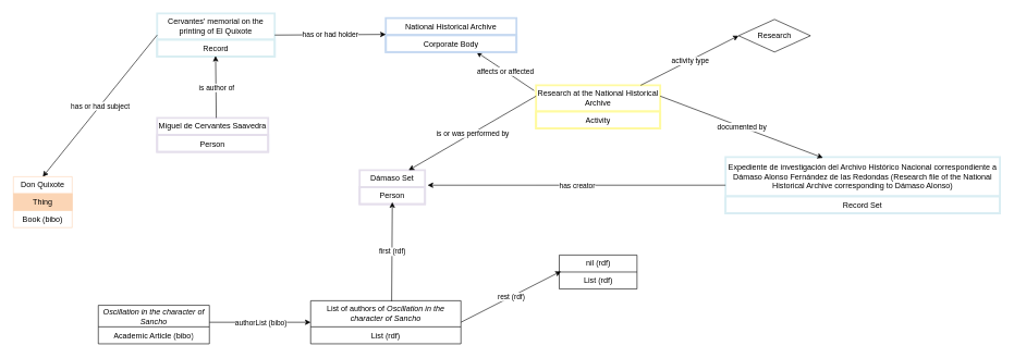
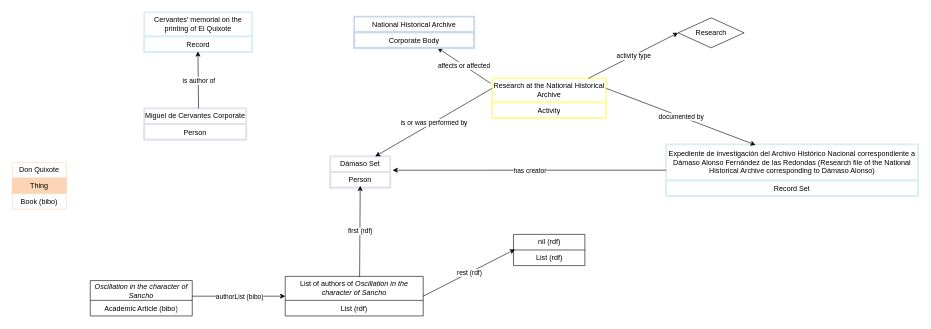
- <mxCell id="22" value="" style="endArrow=classic;html=1;rounded=0;exitX=1;exitY=0.5;exitDx=0;exitDy=0;entryX=0;entryY=-0.038;entryDx=0;entryDy=0;entryPerimeter=0;" parent="1" source="20" target="19" edge="1"><mxGeometry relative="1" as="geometry"><mxPoint x="440" y="52" as="sourcePoint" /><mxPoint x="635" y="-61" as="targetPoint" /></mxGeometry></mxCell>
- <mxCell id="23" value="has or had holder" style="edgeLabel;resizable=0;html=1;;align=center;verticalAlign=middle;" parent="22" connectable="0" vertex="1"><mxGeometry relative="1" as="geometry" /></mxCell>
- <mxCell id="30" value="" style="endArrow=classic;html=1;rounded=0;exitX=0;exitY=0.5;exitDx=0;exitDy=0;entryX=0.5;entryY=0;entryDx=0;entryDy=0;" parent="1" source="20" target="32" edge="1"><mxGeometry relative="1" as="geometry"><mxPoint x="121.04" y="274.988" as="sourcePoint" /><mxPoint x="95" y="290" as="targetPoint" /></mxGeometry></mxCell>
- <mxCell id="31" value="has or had subject" style="edgeLabel;resizable=0;html=1;;align=center;verticalAlign=middle;" parent="30" connectable="0" vertex="1"><mxGeometry relative="1" as="geometry" /></mxCell>
- <mxCell id="16" value="Miguel de Cervantes Saavedra" style="swimlane;fontStyle=0;childLayout=stackLayout;horizontal=1;startSize=26;strokeColor=#E5DFEC;strokeWidth=3;fillColor=none;horizontalStack=0;resizeParent=1;resizeParentMax=0;resizeLast=0;collapsible=1;marginBottom=0;whiteSpace=wrap;html=1;" parent="1" vertex="1"><mxGeometry x="240" y="180" width="170" height="52" as="geometry" /></mxCell>
+ <mxCell id="16" value="Miguel de Cervantes Corporate" style="swimlane;fontStyle=0;childLayout=stackLayout;horizontal=1;startSize=26;strokeColor=#E5DFEC;strokeWidth=3;fillColor=none;horizontalStack=0;resizeParent=1;resizeParentMax=0;resizeLast=0;collapsible=1;marginBottom=0;whiteSpace=wrap;html=1;" parent="1" vertex="1"><mxGeometry x="240" y="180" width="170" height="52" as="geometry" /></mxCell>
